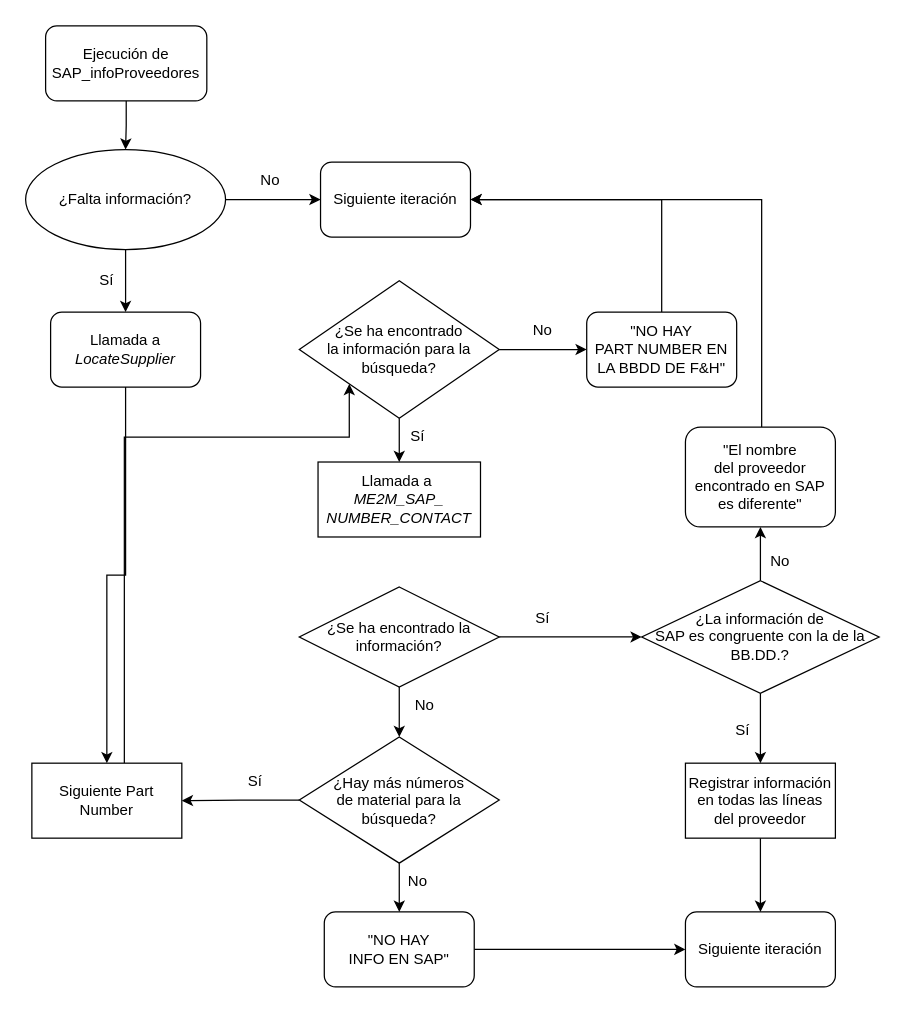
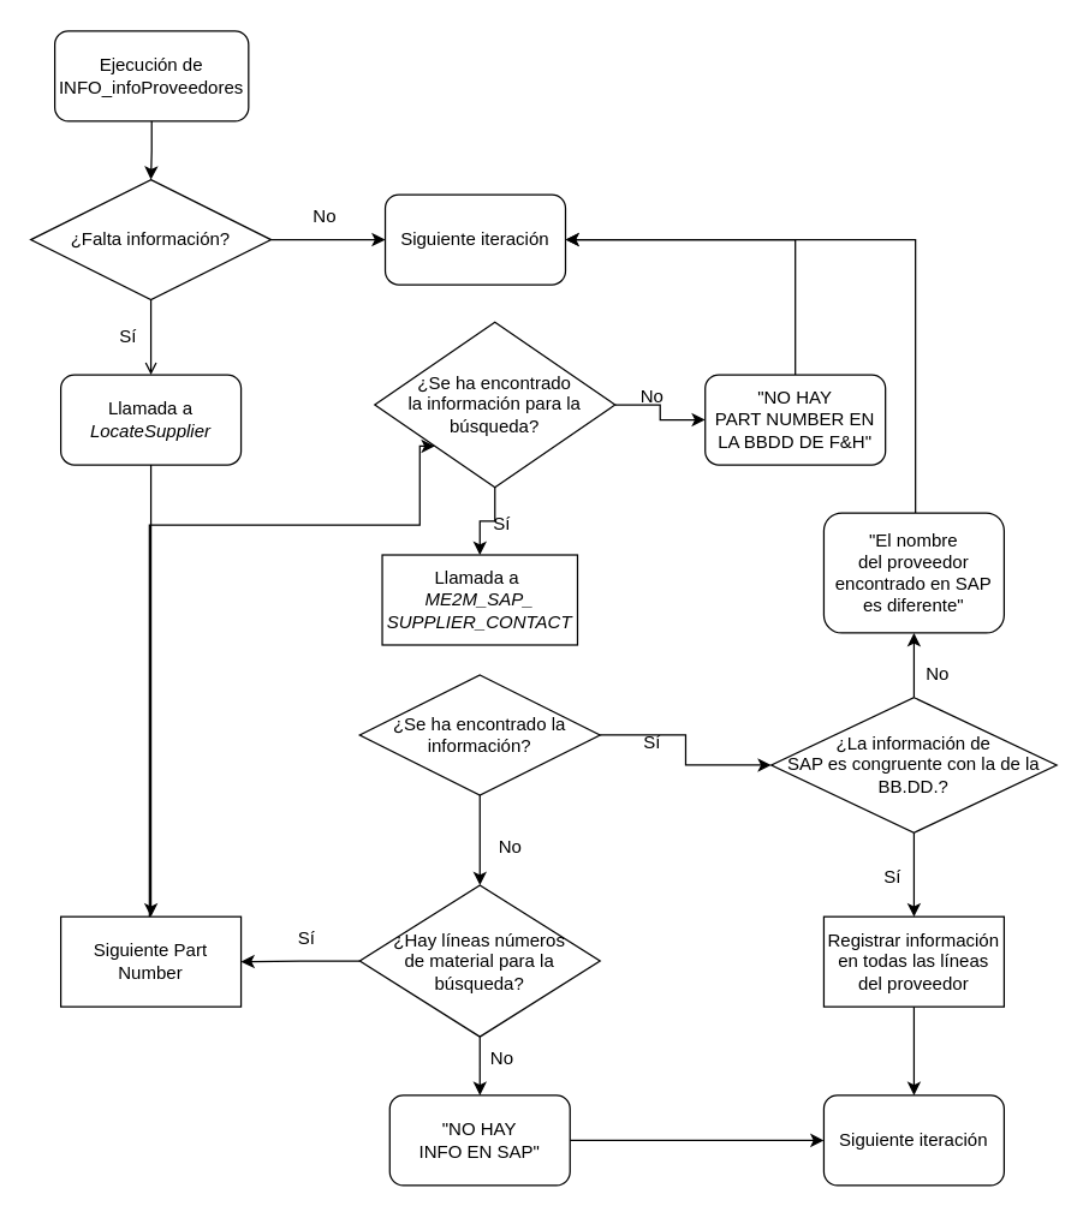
- <mxCell id="34" value="Ejecución de&lt;br&gt;SAP_infoProveedores" style="rounded=1;whiteSpace=wrap;html=1;fontFamily=Helvetica;fontSize=12;" vertex="1" parent="1"><mxGeometry x="36" y="20" width="129" height="60" as="geometry" /></mxCell>
+ <mxCell id="34" value="Ejecución de&lt;br&gt;INFO_infoProveedores" style="rounded=1;whiteSpace=wrap;html=1;fontFamily=Helvetica;fontSize=12;" vertex="1" parent="1"><mxGeometry x="36" y="20" width="129" height="60" as="geometry" /></mxCell>
- <mxCell id="4" value="¿Falta información?" style="ellipse;whiteSpace=wrap;html=1;" vertex="1" parent="1"><mxGeometry x="20" y="119" width="160" height="80" as="geometry" /></mxCell>
+ <mxCell id="4" value="¿Falta información?" style="rhombus;whiteSpace=wrap;html=1;" vertex="1" parent="1"><mxGeometry x="20" y="119" width="160" height="80" as="geometry" /></mxCell>
- <mxCell id="3" style="edgeStyle=orthogonalEdgeStyle;rounded=0;orthogonalLoop=1;jettySize=auto;html=1;exitX=0.5;exitY=1;exitDx=0;exitDy=0;entryX=0.5;entryY=0;entryDx=0;entryDy=0;fontFamily=Helvetica;fontSize=12;" edge="1" parent="1" source="4" target="8"><mxGeometry relative="1" as="geometry" /></mxCell>
+ <mxCell id="3" style="edgeStyle=orthogonalEdgeStyle;rounded=0;orthogonalLoop=1;jettySize=auto;html=1;exitX=0.5;exitY=1;exitDx=0;exitDy=0;entryX=0.5;entryY=0;entryDx=0;entryDy=0;fontFamily=Helvetica;fontSize=12;endArrow=open;" edge="1" parent="1" source="4" target="8"><mxGeometry relative="1" as="geometry" /></mxCell>
- <mxCell id="12" value="¿Se ha encontrado &lt;br&gt;la información para la búsqueda?" style="rhombus;whiteSpace=wrap;html=1;" vertex="1" parent="1"><mxGeometry x="239" y="224" width="160" height="110" as="geometry" /></mxCell>
+ <mxCell id="12" value="¿Se ha encontrado &lt;br&gt;la información para la búsqueda?" style="rhombus;whiteSpace=wrap;html=1;" vertex="1" parent="1"><mxGeometry x="249" y="214" width="160" height="110" as="geometry" /></mxCell>
- <mxCell id="23" value="Llamada a&lt;i&gt;&amp;nbsp;&lt;br&gt;ME2M_SAP_&lt;/i&gt;&lt;br&gt;&lt;i&gt;NUMBER_CONTACT&lt;/i&gt;" style="rounded=0;whiteSpace=wrap;html=1;fontFamily=Helvetica;fontSize=12;" vertex="1" parent="1"><mxGeometry x="254" y="369" width="130" height="60" as="geometry" /></mxCell>
+ <mxCell id="23" value="Llamada a&lt;i&gt;&amp;nbsp;&lt;br&gt;ME2M_SAP_&lt;/i&gt;&lt;br&gt;&lt;i&gt;SUPPLIER_CONTACT&lt;/i&gt;" style="rounded=0;whiteSpace=wrap;html=1;fontFamily=Helvetica;fontSize=12;" vertex="1" parent="1"><mxGeometry x="254" y="369" width="130" height="60" as="geometry" /></mxCell>
- <mxCell id="26" value="¿Se ha encontrado la información?" style="rhombus;whiteSpace=wrap;html=1;" vertex="1" parent="1"><mxGeometry x="239" y="469" width="160" height="80" as="geometry" /></mxCell>
+ <mxCell id="26" value="¿Se ha encontrado la información?" style="rhombus;whiteSpace=wrap;html=1;" vertex="1" parent="1"><mxGeometry x="239" y="449" width="160" height="80" as="geometry" /></mxCell>
- <mxCell id="30" value="Siguiente Part Number" style="rounded=0;whiteSpace=wrap;html=1;fontFamily=Helvetica;fontSize=12;" vertex="1" parent="1"><mxGeometry x="25" y="610" width="120" height="60" as="geometry" /></mxCell>
+ <mxCell id="30" value="Siguiente Part Number" style="rounded=0;whiteSpace=wrap;html=1;fontFamily=Helvetica;fontSize=12;" vertex="1" parent="1"><mxGeometry x="40" y="610" width="120" height="60" as="geometry" /></mxCell>
- <mxCell id="18" value="¿Hay más números&lt;br&gt;de material&amp;nbsp;para la &lt;br&gt;búsqueda?" style="rhombus;whiteSpace=wrap;html=1;" vertex="1" parent="1"><mxGeometry x="239" y="589" width="160" height="101" as="geometry" /></mxCell>
+ <mxCell id="18" value="¿Hay líneas números&lt;br&gt;de material&amp;nbsp;para la &lt;br&gt;búsqueda?" style="rhombus;whiteSpace=wrap;html=1;" vertex="1" parent="1"><mxGeometry x="239" y="589" width="160" height="101" as="geometry" /></mxCell>
